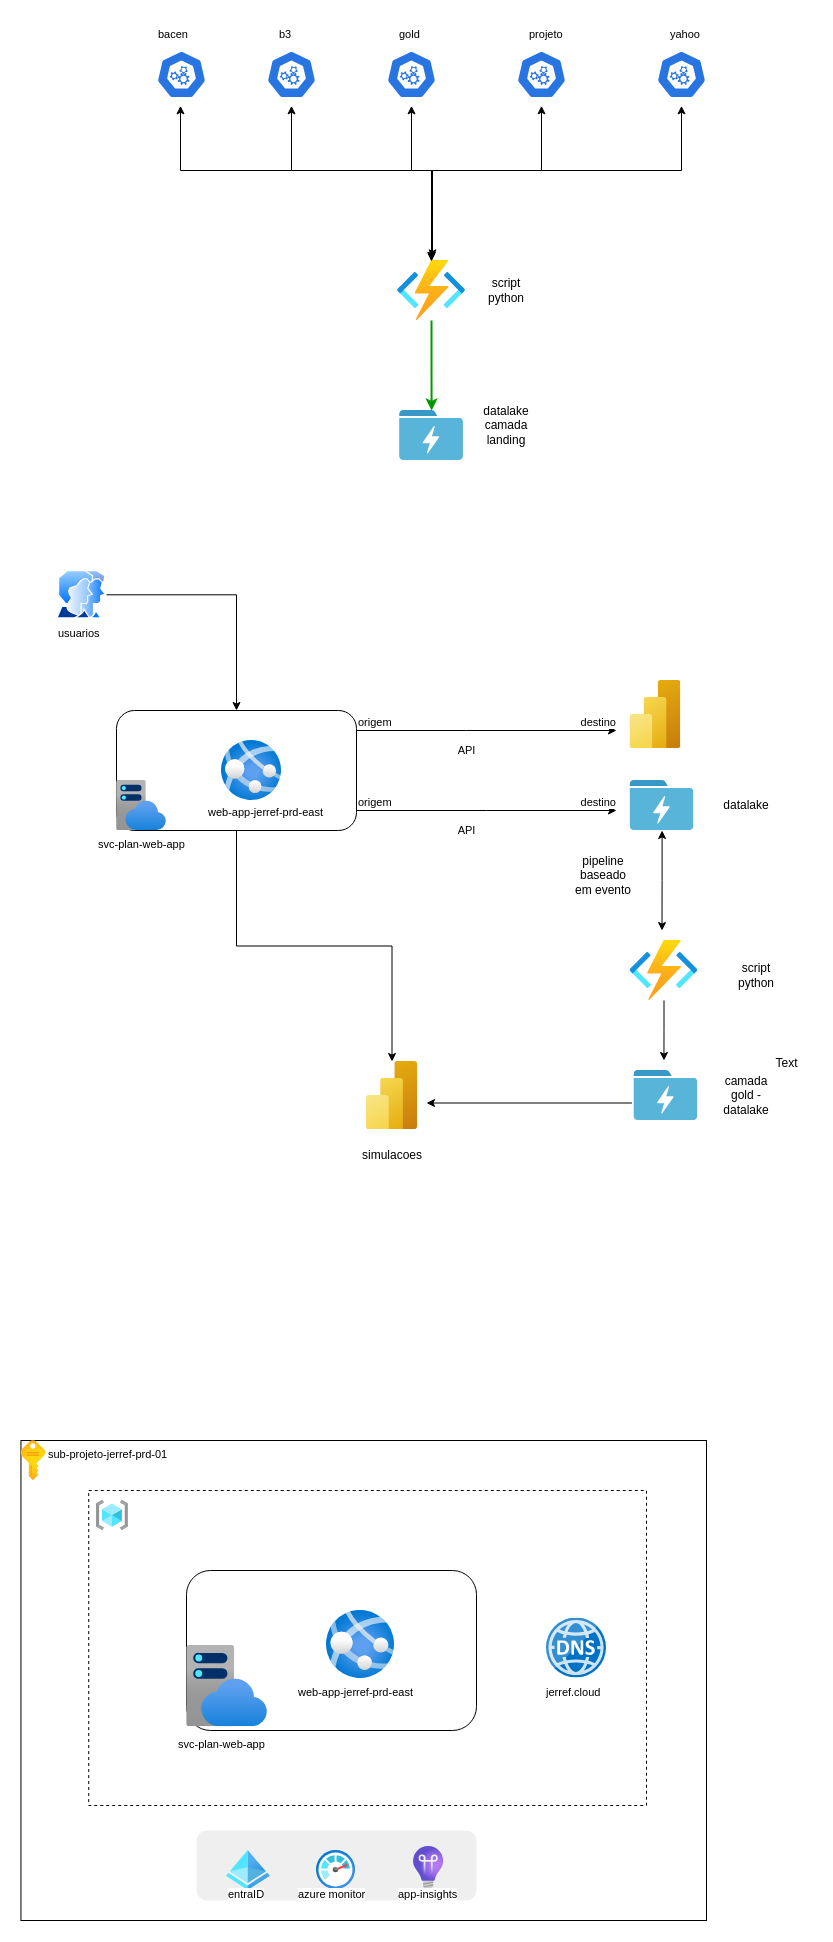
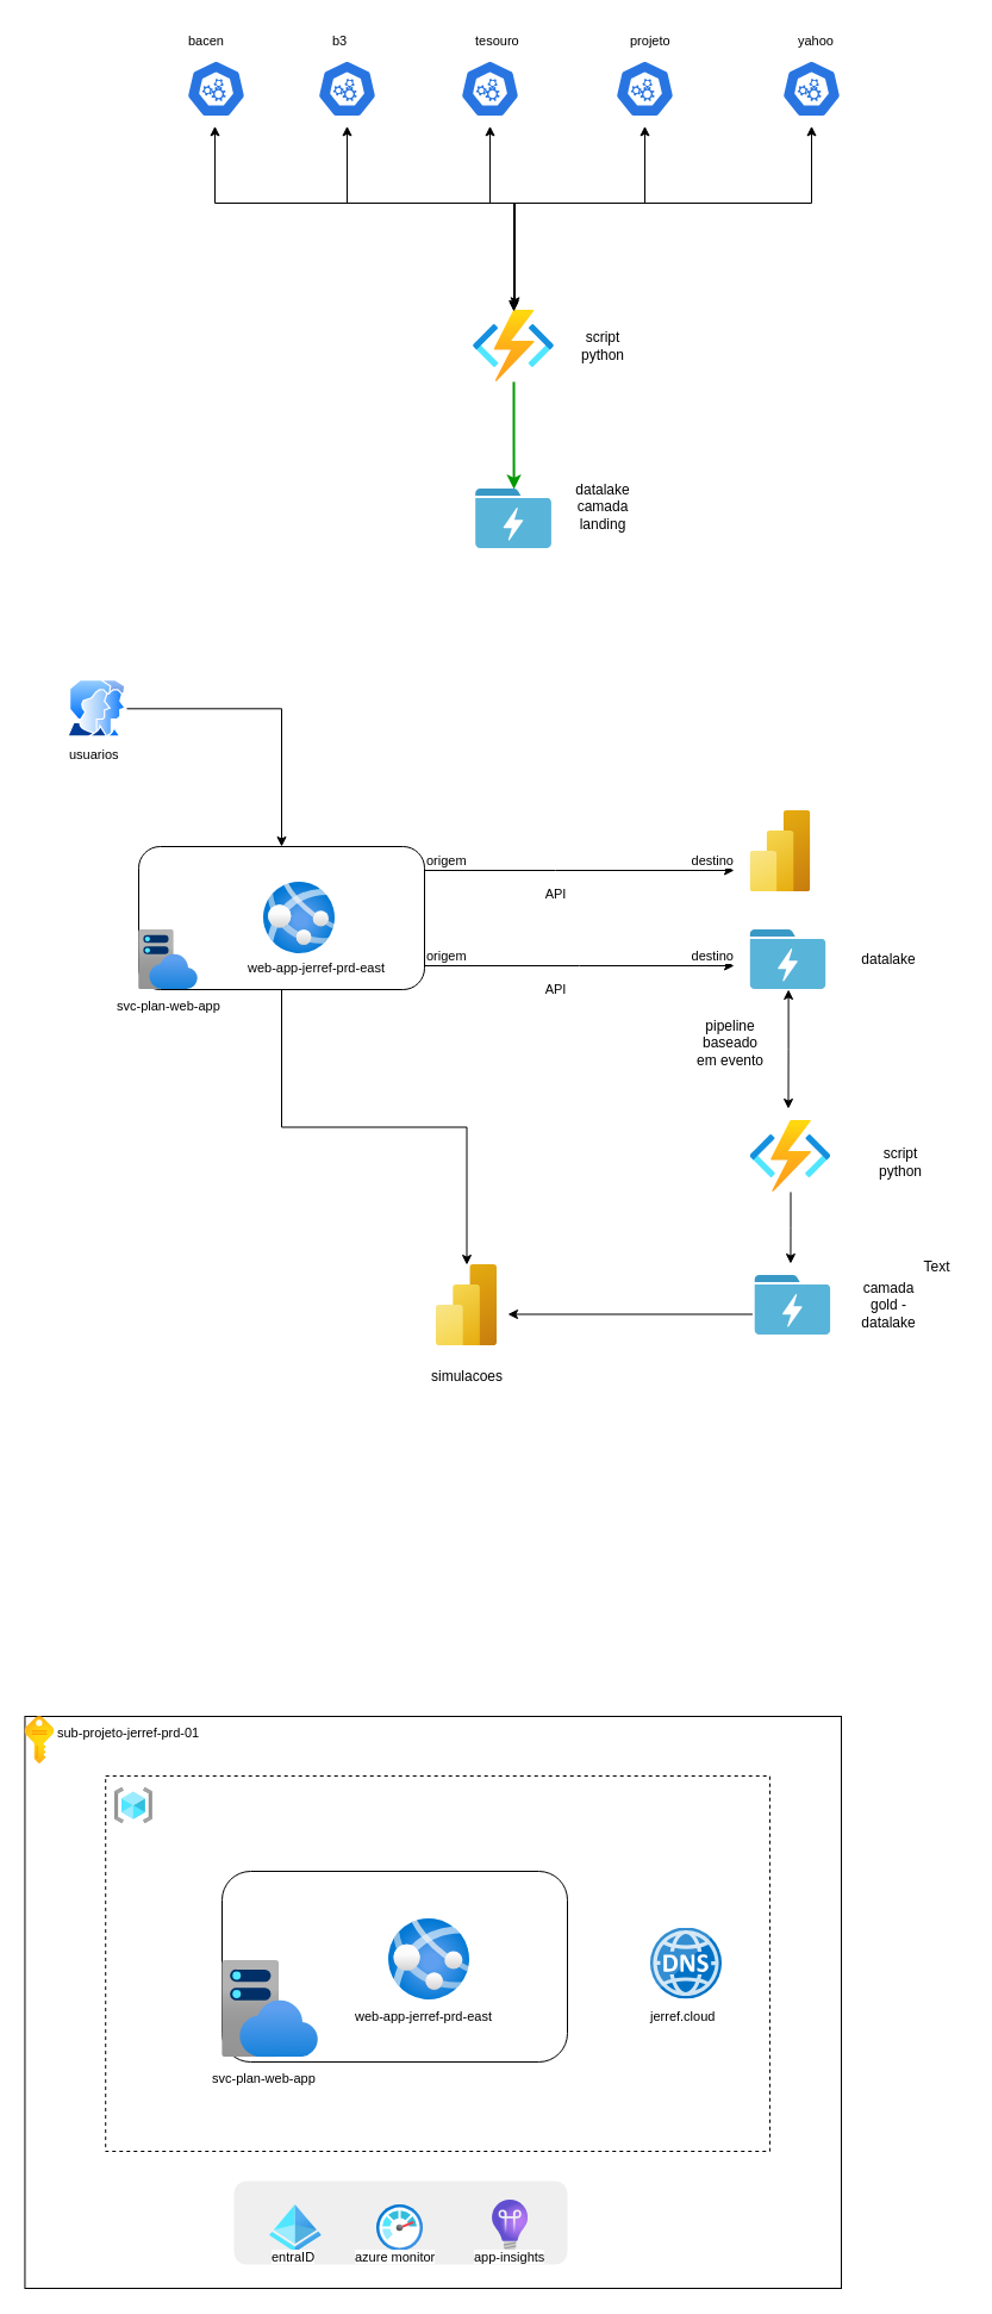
- <mxCell id="65" value="&lt;span style=&quot;color: rgb(0, 0, 0); font-family: Helvetica; font-size: 11px; font-style: normal; font-variant-ligatures: normal; font-variant-caps: normal; font-weight: 400; letter-spacing: normal; orphans: 2; text-align: left; text-indent: 0px; text-transform: none; widows: 2; word-spacing: 0px; -webkit-text-stroke-width: 0px; white-space: nowrap; background-color: rgb(255, 255, 255); text-decoration-thickness: initial; text-decoration-style: initial; text-decoration-color: initial; float: none; display: inline !important;&quot;&gt;gold&lt;/span&gt;" style="text;whiteSpace=wrap;html=1;" vertex="1" parent="1"><mxGeometry x="396.5" y="20" width="29" height="40" as="geometry" /></mxCell>
+ <mxCell id="65" value="&lt;span style=&quot;color: rgb(0, 0, 0); font-family: Helvetica; font-size: 11px; font-style: normal; font-variant-ligatures: normal; font-variant-caps: normal; font-weight: 400; letter-spacing: normal; orphans: 2; text-align: left; text-indent: 0px; text-transform: none; widows: 2; word-spacing: 0px; -webkit-text-stroke-width: 0px; white-space: nowrap; background-color: rgb(255, 255, 255); text-decoration-thickness: initial; text-decoration-style: initial; text-decoration-color: initial; float: none; display: inline !important;&quot;&gt;tesouro&lt;/span&gt;" style="text;whiteSpace=wrap;html=1;" vertex="1" parent="1"><mxGeometry x="396.5" y="20" width="29" height="40" as="geometry" /></mxCell>
- <mxCell id="59" value="pipeline baseado em evento" style="text;html=1;align=center;verticalAlign=middle;whiteSpace=wrap;rounded=0;" vertex="1" parent="1"><mxGeometry x="573.35" y="860" width="60" height="30" as="geometry" /></mxCell>
+ <mxCell id="59" value="pipeline baseado em evento" style="text;html=1;align=center;verticalAlign=middle;whiteSpace=wrap;rounded=0;" vertex="1" parent="1"><mxGeometry x="583.35" y="860" width="60" height="30" as="geometry" /></mxCell>
